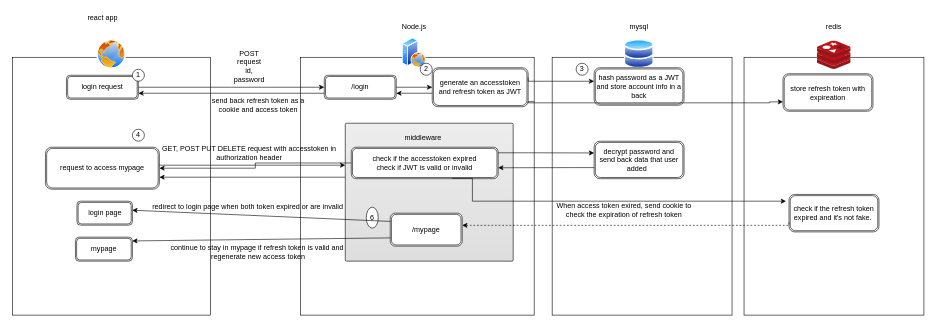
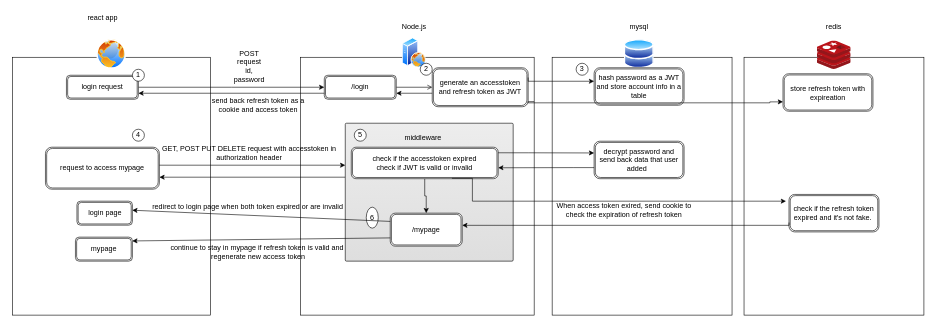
- <mxCell id="11" style="edgeStyle=orthogonalEdgeStyle;rounded=0;orthogonalLoop=1;jettySize=auto;html=1;" parent="1" source="12" target="14" edge="1"><mxGeometry relative="1" as="geometry" /></mxCell>
+ <mxCell id="11" style="edgeStyle=orthogonalEdgeStyle;rounded=0;orthogonalLoop=1;jettySize=auto;html=1;endArrow=open;" parent="1" source="12" target="14" edge="1"><mxGeometry relative="1" as="geometry" /></mxCell>
- <mxCell id="22" value="hash password as a JWT and store account info in a back" style="shape=ext;double=1;rounded=1;whiteSpace=wrap;html=1;" parent="1" vertex="1"><mxGeometry x="990" y="112.5" width="150" height="62.5" as="geometry" /></mxCell>
+ <mxCell id="22" value="hash password as a JWT and store account info in a table" style="shape=ext;double=1;rounded=1;whiteSpace=wrap;html=1;" parent="1" vertex="1"><mxGeometry x="990" y="112.5" width="150" height="62.5" as="geometry" /></mxCell>
+ <mxCell id="33" value="5" style="ellipse;whiteSpace=wrap;html=1;aspect=fixed;" parent="1" vertex="1"><mxGeometry x="590" y="215" width="20" height="20" as="geometry" /></mxCell>
- <mxCell id="31" value="" style="edgeStyle=orthogonalEdgeStyle;rounded=0;orthogonalLoop=1;jettySize=auto;html=1;" parent="1" source="32" target="25" edge="1"><mxGeometry relative="1" as="geometry" /></mxCell>
+ <mxCell id="31" value="" style="edgeStyle=orthogonalEdgeStyle;rounded=0;orthogonalLoop=1;jettySize=auto;html=1;" parent="1" source="32" target="34" edge="1"><mxGeometry relative="1" as="geometry" /></mxCell>
- <mxCell id="53" style="edgeStyle=orthogonalEdgeStyle;rounded=0;orthogonalLoop=1;jettySize=auto;html=1;exitX=0;exitY=0.75;exitDx=0;exitDy=0;entryX=1;entryY=0.369;entryDx=0;entryDy=0;entryPerimeter=0;dashed=1;" parent="1" source="51" target="34" edge="1"><mxGeometry relative="1" as="geometry"><mxPoint x="900" y="375.29" as="targetPoint" /><mxPoint x="1060" y="375" as="sourcePoint" /><Array as="points"><mxPoint x="1315" y="375" /></Array></mxGeometry></mxCell>
+ <mxCell id="53" style="edgeStyle=orthogonalEdgeStyle;rounded=0;orthogonalLoop=1;jettySize=auto;html=1;exitX=0;exitY=0.75;exitDx=0;exitDy=0;entryX=1;entryY=0.369;entryDx=0;entryDy=0;entryPerimeter=0;" parent="1" source="51" target="34" edge="1"><mxGeometry relative="1" as="geometry"><mxPoint x="900" y="375.29" as="targetPoint" /><mxPoint x="1060" y="375" as="sourcePoint" /><Array as="points"><mxPoint x="1315" y="375" /></Array></mxGeometry></mxCell>
